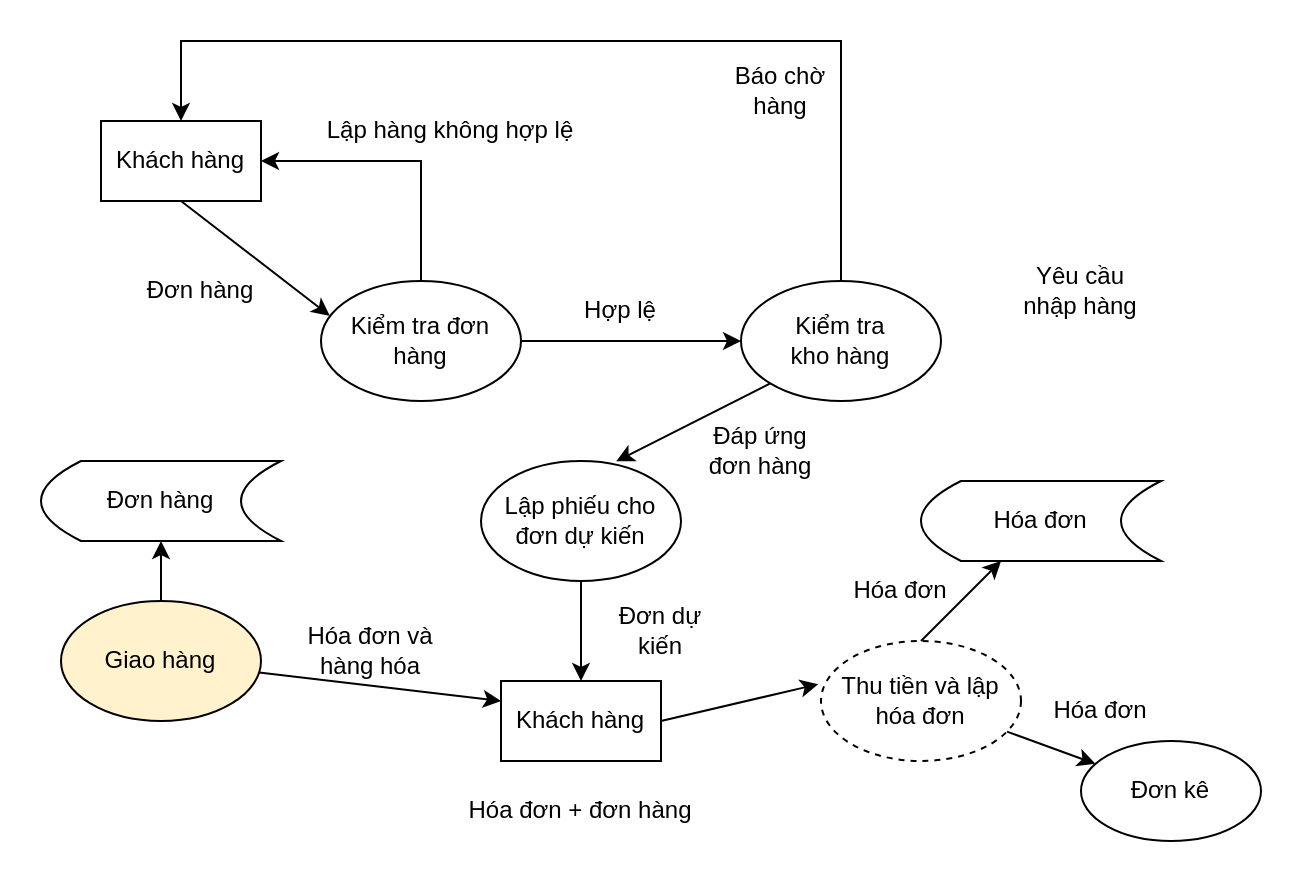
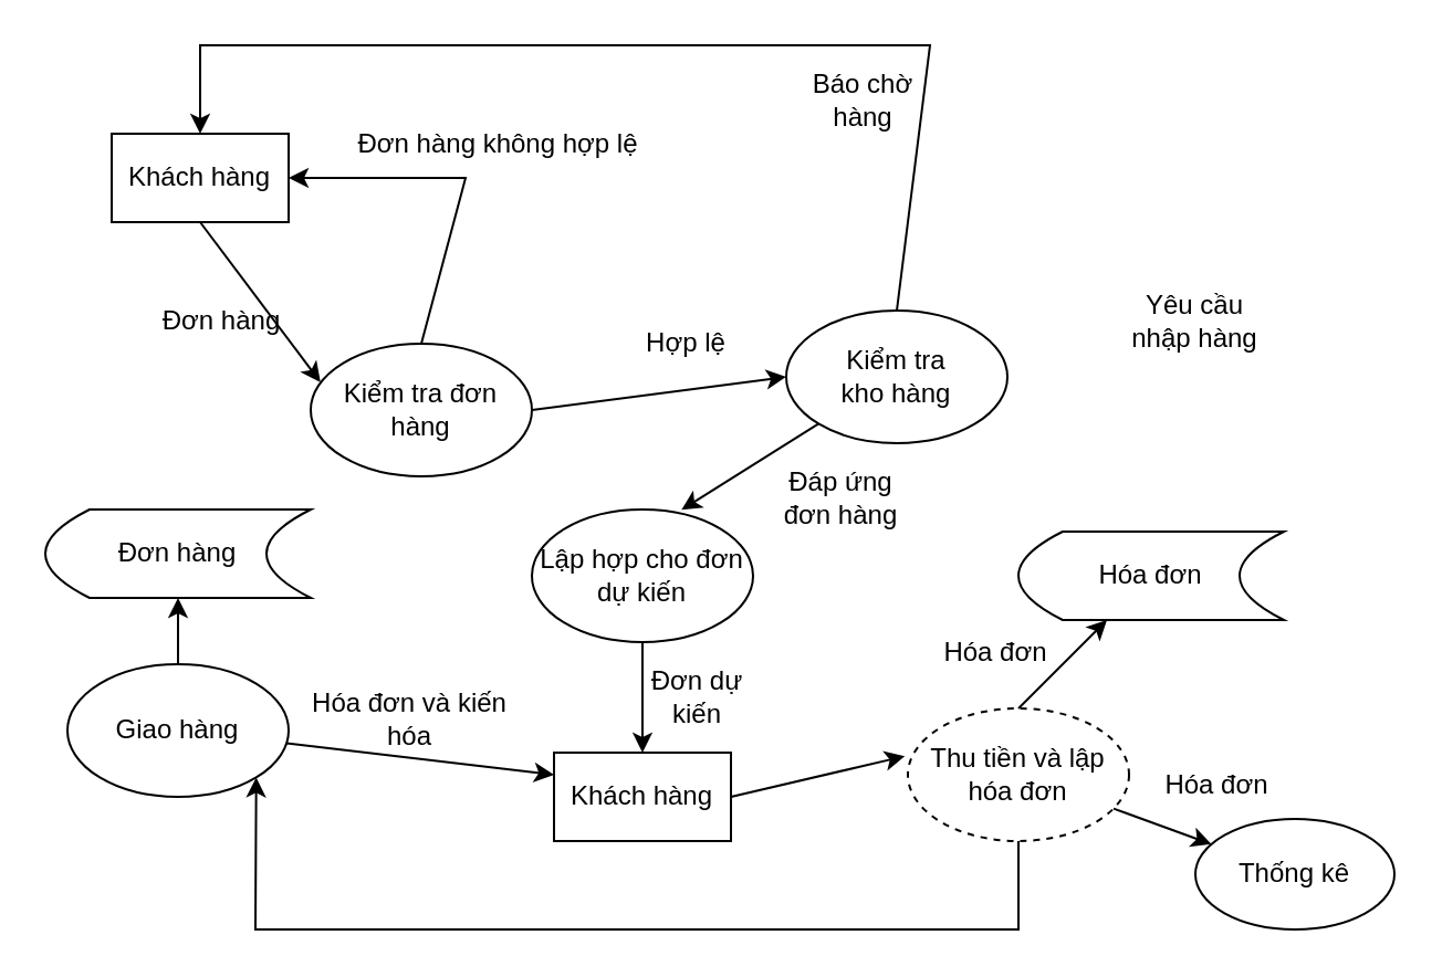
- <mxCell id="9" value="Lập hàng không hợp lệ" style="text;html=1;strokeColor=none;fillColor=none;align=center;verticalAlign=middle;whiteSpace=wrap;rounded=0;" vertex="1" parent="1"><mxGeometry x="160" y="50" width="130" height="30" as="geometry" /></mxCell>
+ <mxCell id="9" value="Đơn hàng không hợp lệ" style="text;html=1;strokeColor=none;fillColor=none;align=center;verticalAlign=middle;whiteSpace=wrap;rounded=0;" vertex="1" parent="1"><mxGeometry x="160" y="50" width="130" height="30" as="geometry" /></mxCell>
- <mxCell id="3" value="Kiểm tra đơn hàng" style="ellipse;whiteSpace=wrap;html=1;" vertex="1" parent="1"><mxGeometry x="160" y="140" width="100" height="60" as="geometry" /></mxCell>
+ <mxCell id="3" value="Kiểm tra đơn hàng" style="ellipse;whiteSpace=wrap;html=1;" vertex="1" parent="1"><mxGeometry x="140" y="155" width="100" height="60" as="geometry" /></mxCell>
- <mxCell id="6" value="Kiểm tra &lt;br&gt;kho hàng" style="ellipse;whiteSpace=wrap;html=1;" vertex="1" parent="1"><mxGeometry x="370" y="140" width="100" height="60" as="geometry" /></mxCell>
+ <mxCell id="6" value="Kiểm tra &lt;br&gt;kho hàng" style="ellipse;whiteSpace=wrap;html=1;" vertex="1" parent="1"><mxGeometry x="355" y="140" width="100" height="60" as="geometry" /></mxCell>
- <mxCell id="13" value="Lập phiếu cho đơn dự kiến" style="ellipse;whiteSpace=wrap;html=1;" vertex="1" parent="1"><mxGeometry x="240" y="230" width="100" height="60" as="geometry" /></mxCell>
+ <mxCell id="13" value="Lập hợp cho đơn dự kiến" style="ellipse;whiteSpace=wrap;html=1;" vertex="1" parent="1"><mxGeometry x="240" y="230" width="100" height="60" as="geometry" /></mxCell>
- <mxCell id="18" value="Đơn dự kiến" style="text;html=1;strokeColor=none;fillColor=none;align=center;verticalAlign=middle;whiteSpace=wrap;rounded=0;" vertex="1" parent="1"><mxGeometry x="300" y="300" width="60" height="30" as="geometry" /></mxCell>
+ <mxCell id="18" value="Đơn dự kiến" style="text;html=1;strokeColor=none;fillColor=none;align=center;verticalAlign=middle;whiteSpace=wrap;rounded=0;" vertex="1" parent="1"><mxGeometry x="285" y="300" width="60" height="30" as="geometry" /></mxCell>
- <mxCell id="21" value="Hóa đơn và hàng hóa" style="text;html=1;strokeColor=none;fillColor=none;align=center;verticalAlign=middle;whiteSpace=wrap;rounded=0;" vertex="1" parent="1"><mxGeometry x="140" y="310" width="90" height="30" as="geometry" /></mxCell>
+ <mxCell id="21" value="Hóa đơn và kiến hóa" style="text;html=1;strokeColor=none;fillColor=none;align=center;verticalAlign=middle;whiteSpace=wrap;rounded=0;" vertex="1" parent="1"><mxGeometry x="140" y="310" width="90" height="30" as="geometry" /></mxCell>
- <mxCell id="19" value="Giao hàng" style="ellipse;whiteSpace=wrap;html=1;fillColor=#fff2cc;" vertex="1" parent="1"><mxGeometry x="30" y="300" width="100" height="60" as="geometry" /></mxCell>
+ <mxCell id="19" value="Giao hàng" style="ellipse;whiteSpace=wrap;html=1;" vertex="1" parent="1"><mxGeometry x="30" y="300" width="100" height="60" as="geometry" /></mxCell>
- <mxCell id="31" value="Đơn kê" style="ellipse;whiteSpace=wrap;html=1;" vertex="1" parent="1"><mxGeometry x="540" y="370" width="90" height="50" as="geometry" /></mxCell>
+ <mxCell id="31" value="Thống kê" style="ellipse;whiteSpace=wrap;html=1;" vertex="1" parent="1"><mxGeometry x="540" y="370" width="90" height="50" as="geometry" /></mxCell>
- <mxCell id="27" value="Hóa đơn + đơn hàng" style="text;html=1;strokeColor=none;fillColor=none;align=center;verticalAlign=middle;whiteSpace=wrap;rounded=0;" vertex="1" parent="1"><mxGeometry x="190" y="390" width="200" height="30" as="geometry" /></mxCell>
+ <mxCell id="26" value="" style="endArrow=classic;html=1;rounded=0;exitX=0.5;exitY=1;exitDx=0;exitDy=0;entryX=1;entryY=1;entryDx=0;entryDy=0;" edge="1" parent="1" source="25" target="19"><mxGeometry width="50" height="50" relative="1" as="geometry"><mxPoint x="270" y="460" as="sourcePoint" /><mxPoint x="170" y="390" as="targetPoint" /><Array as="points"><mxPoint x="460" y="420" /><mxPoint x="115" y="420" /></Array></mxGeometry></mxCell>
